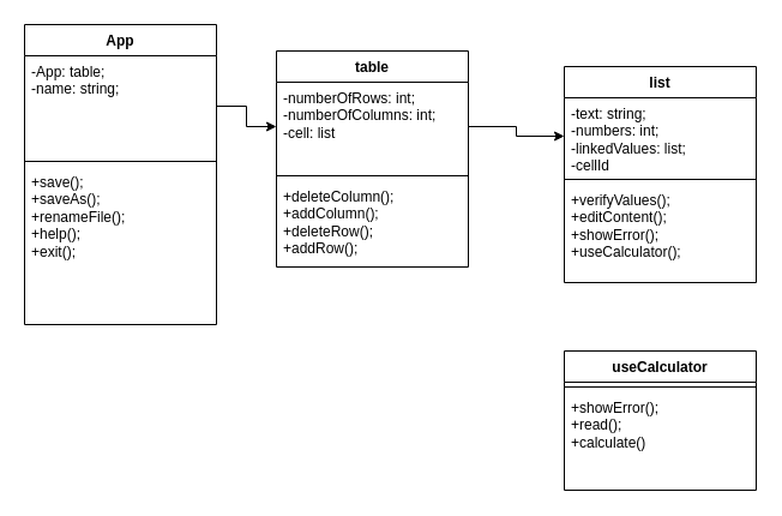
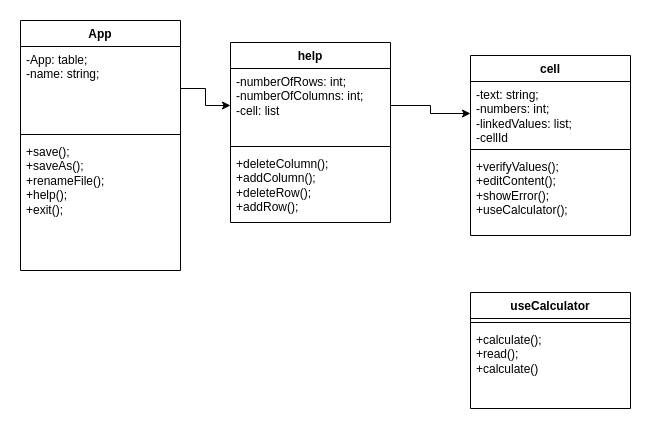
- <mxCell id="6" value="table" style="swimlane;fontStyle=1;align=center;verticalAlign=top;childLayout=stackLayout;horizontal=1;startSize=26;horizontalStack=0;resizeParent=1;resizeParentMax=0;resizeLast=0;collapsible=1;marginBottom=0;whiteSpace=wrap;html=1;" vertex="1" parent="1"><mxGeometry x="230" y="42" width="160" height="180" as="geometry" /></mxCell>
+ <mxCell id="6" value="help" style="swimlane;fontStyle=1;align=center;verticalAlign=top;childLayout=stackLayout;horizontal=1;startSize=26;horizontalStack=0;resizeParent=1;resizeParentMax=0;resizeLast=0;collapsible=1;marginBottom=0;whiteSpace=wrap;html=1;" vertex="1" parent="1"><mxGeometry x="230" y="42" width="160" height="180" as="geometry" /></mxCell>
- <mxCell id="13" value="list" style="swimlane;fontStyle=1;align=center;verticalAlign=top;childLayout=stackLayout;horizontal=1;startSize=26;horizontalStack=0;resizeParent=1;resizeParentMax=0;resizeLast=0;collapsible=1;marginBottom=0;whiteSpace=wrap;html=1;" vertex="1" parent="1"><mxGeometry x="470" y="55" width="160" height="180" as="geometry" /></mxCell>
+ <mxCell id="13" value="cell" style="swimlane;fontStyle=1;align=center;verticalAlign=top;childLayout=stackLayout;horizontal=1;startSize=26;horizontalStack=0;resizeParent=1;resizeParentMax=0;resizeLast=0;collapsible=1;marginBottom=0;whiteSpace=wrap;html=1;" vertex="1" parent="1"><mxGeometry x="470" y="55" width="160" height="180" as="geometry" /></mxCell>
- <mxCell id="12" value="+showError();&lt;br&gt;+read();&lt;br style=&quot;border-color: var(--border-color);&quot;&gt;+calculate()" style="text;strokeColor=none;fillColor=none;align=left;verticalAlign=top;spacingLeft=4;spacingRight=4;overflow=hidden;rotatable=0;points=[[0,0.5],[1,0.5]];portConstraint=eastwest;whiteSpace=wrap;html=1;" vertex="1" parent="10"><mxGeometry y="34" width="160" height="82" as="geometry" /></mxCell>
+ <mxCell id="12" value="+calculate();&lt;br&gt;+read();&lt;br style=&quot;border-color: var(--border-color);&quot;&gt;+calculate()" style="text;strokeColor=none;fillColor=none;align=left;verticalAlign=top;spacingLeft=4;spacingRight=4;overflow=hidden;rotatable=0;points=[[0,0.5],[1,0.5]];portConstraint=eastwest;whiteSpace=wrap;html=1;" vertex="1" parent="10"><mxGeometry y="34" width="160" height="82" as="geometry" /></mxCell>
